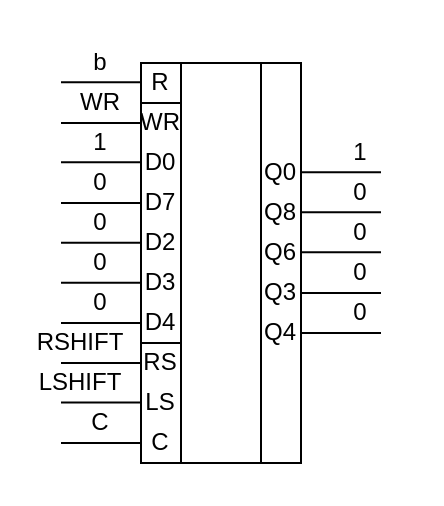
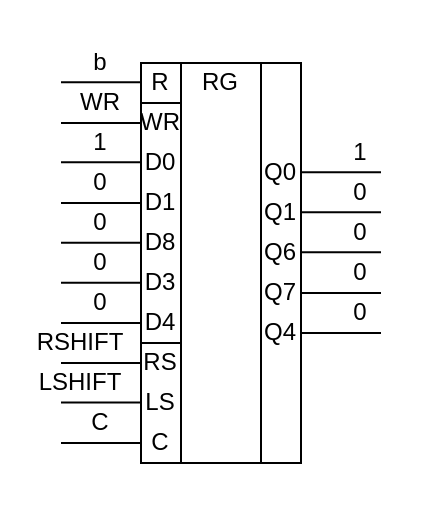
+ <mxCell id="5" value="RG" style="text;html=1;strokeColor=none;fillColor=none;align=center;verticalAlign=middle;whiteSpace=wrap;rounded=0;" parent="1" vertex="1"><mxGeometry x="90" y="31" width="40" height="20" as="geometry" /></mxCell>
- <mxCell id="10" value="D7" style="text;html=1;strokeColor=none;fillColor=none;align=center;verticalAlign=middle;whiteSpace=wrap;rounded=0;" parent="1" vertex="1"><mxGeometry x="70" y="91" width="20" height="20" as="geometry" /></mxCell>
+ <mxCell id="10" value="D1" style="text;html=1;strokeColor=none;fillColor=none;align=center;verticalAlign=middle;whiteSpace=wrap;rounded=0;" parent="1" vertex="1"><mxGeometry x="70" y="91" width="20" height="20" as="geometry" /></mxCell>
- <mxCell id="13" value="Q8" style="text;html=1;strokeColor=none;fillColor=none;align=center;verticalAlign=middle;whiteSpace=wrap;rounded=0;" parent="1" vertex="1"><mxGeometry x="130" y="96" width="20" height="20" as="geometry" /></mxCell>
+ <mxCell id="13" value="Q1" style="text;html=1;strokeColor=none;fillColor=none;align=center;verticalAlign=middle;whiteSpace=wrap;rounded=0;" parent="1" vertex="1"><mxGeometry x="130" y="96" width="20" height="20" as="geometry" /></mxCell>
- <mxCell id="9" value="D2" style="text;html=1;strokeColor=none;fillColor=none;align=center;verticalAlign=middle;whiteSpace=wrap;rounded=0;" parent="1" vertex="1"><mxGeometry x="70" y="111" width="20" height="20" as="geometry" /></mxCell>
+ <mxCell id="9" value="D8" style="text;html=1;strokeColor=none;fillColor=none;align=center;verticalAlign=middle;whiteSpace=wrap;rounded=0;" parent="1" vertex="1"><mxGeometry x="70" y="111" width="20" height="20" as="geometry" /></mxCell>
- <mxCell id="18" value="Q3" style="text;html=1;strokeColor=none;fillColor=none;align=center;verticalAlign=middle;whiteSpace=wrap;rounded=0;" parent="1" vertex="1"><mxGeometry x="130" y="136" width="20" height="20" as="geometry" /></mxCell>
+ <mxCell id="18" value="Q7" style="text;html=1;strokeColor=none;fillColor=none;align=center;verticalAlign=middle;whiteSpace=wrap;rounded=0;" parent="1" vertex="1"><mxGeometry x="130" y="136" width="20" height="20" as="geometry" /></mxCell>
